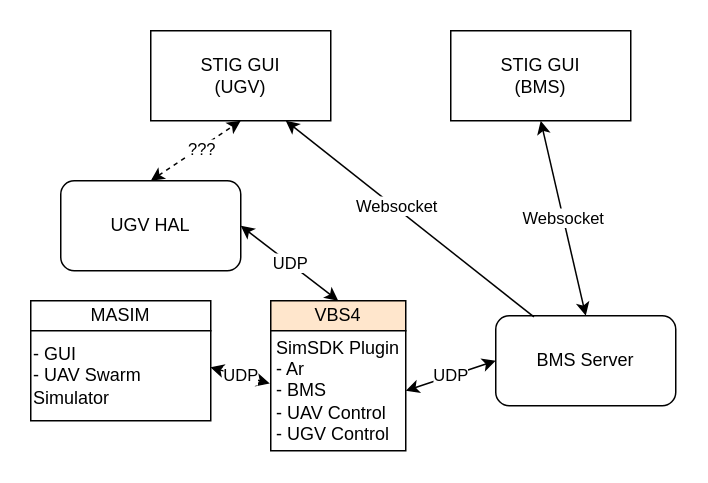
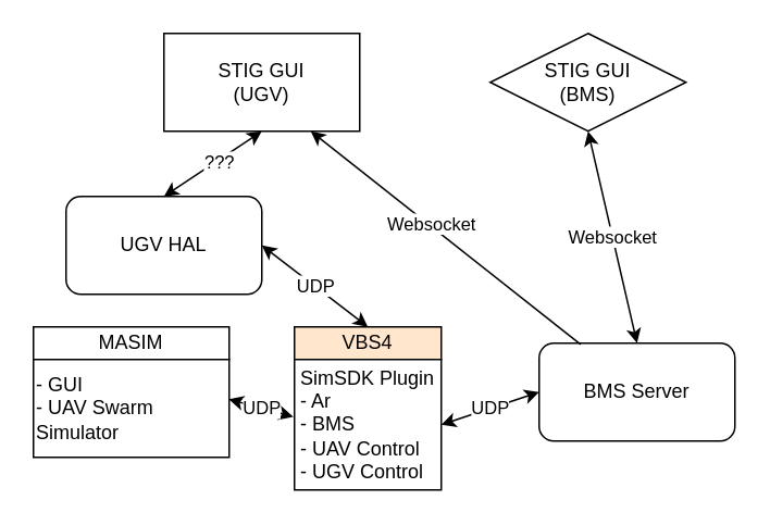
- <mxCell id="7" value="&lt;div&gt;STIG GUI&lt;/div&gt;&lt;div&gt;(BMS)&lt;br&gt;&lt;/div&gt;" style="rounded=0;whiteSpace=wrap;html=1;" vertex="1" parent="1"><mxGeometry x="300" y="20" width="120" height="60" as="geometry" /></mxCell>
+ <mxCell id="7" value="&lt;div&gt;STIG GUI&lt;/div&gt;&lt;div&gt;(BMS)&lt;br&gt;&lt;/div&gt;" style="rhombus;whiteSpace=wrap;html=1;" vertex="1" parent="1"><mxGeometry x="300" y="20" width="120" height="60" as="geometry" /></mxCell>
- <mxCell id="16" value="" style="endArrow=classic;startArrow=classic;html=1;rounded=0;entryX=0.5;entryY=1;entryDx=0;entryDy=0;exitX=0.5;exitY=0;exitDx=0;exitDy=0;dashed=1;" edge="1" parent="1" source="15" target="5"><mxGeometry width="50" height="50" relative="1" as="geometry"><mxPoint x="210" y="200" as="sourcePoint" /><mxPoint x="260" y="150" as="targetPoint" /></mxGeometry></mxCell>
+ <mxCell id="16" value="" style="endArrow=classic;startArrow=classic;html=1;rounded=0;entryX=0.5;entryY=1;entryDx=0;entryDy=0;exitX=0.5;exitY=0;exitDx=0;exitDy=0;" edge="1" parent="1" source="15" target="5"><mxGeometry width="50" height="50" relative="1" as="geometry"><mxPoint x="210" y="200" as="sourcePoint" /><mxPoint x="260" y="150" as="targetPoint" /></mxGeometry></mxCell>
